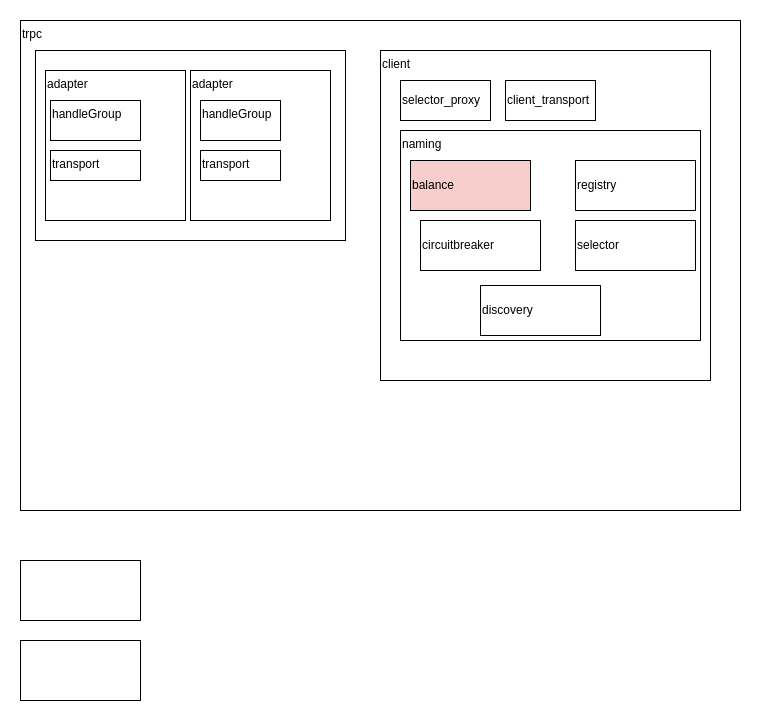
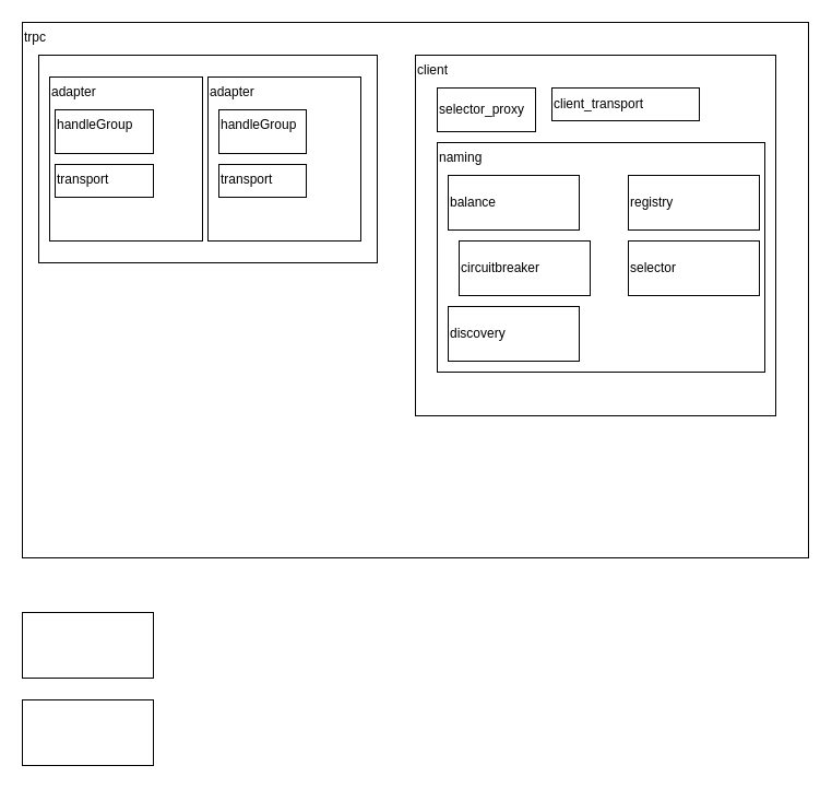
- <mxCell id="20" value="client_transport" style="rounded=0;whiteSpace=wrap;html=1;align=left;" vertex="1" parent="1"><mxGeometry x="505" y="80" width="90" height="40" as="geometry" /></mxCell>
+ <mxCell id="20" value="client_transport" style="rounded=0;whiteSpace=wrap;html=1;align=left;" vertex="1" parent="1"><mxGeometry x="505" y="80" width="135" height="30" as="geometry" /></mxCell>
- <mxCell id="14" value="balance" style="rounded=0;whiteSpace=wrap;html=1;align=left;fillColor=#f8cecc;" vertex="1" parent="1"><mxGeometry x="410" y="160" width="120" height="50" as="geometry" /></mxCell>
+ <mxCell id="14" value="balance" style="rounded=0;whiteSpace=wrap;html=1;align=left;" vertex="1" parent="1"><mxGeometry x="410" y="160" width="120" height="50" as="geometry" /></mxCell>
- <mxCell id="16" value="discovery" style="rounded=0;whiteSpace=wrap;html=1;align=left;" vertex="1" parent="1"><mxGeometry x="480" y="285" width="120" height="50" as="geometry" /></mxCell>
+ <mxCell id="16" value="discovery" style="rounded=0;whiteSpace=wrap;html=1;align=left;" vertex="1" parent="1"><mxGeometry x="410" y="280" width="120" height="50" as="geometry" /></mxCell>
